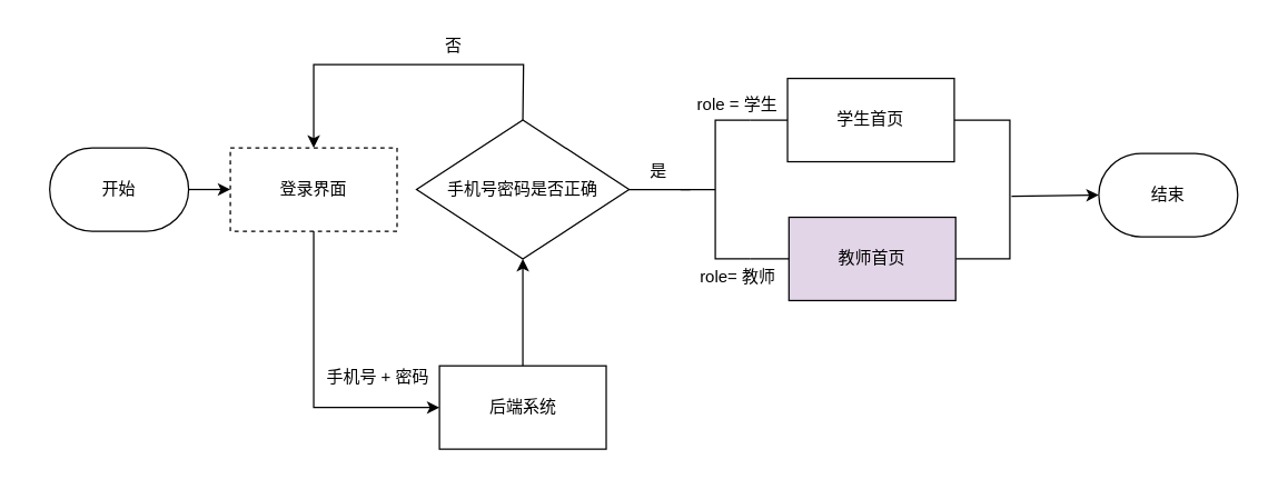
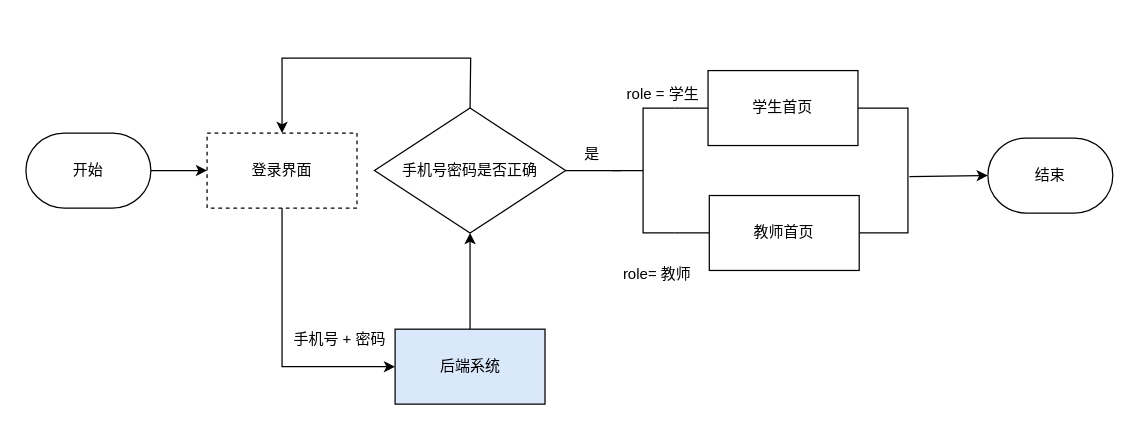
- <mxCell id="23" value="&lt;font&gt;否&amp;nbsp;&lt;/font&gt;" style="text;html=1;align=center;verticalAlign=middle;resizable=0;points=[];autosize=1;strokeColor=none;fillColor=none;fontColor=#000000;strokeWidth=1;" parent="1" vertex="1"><mxGeometry x="310" y="20" width="33" height="26" as="geometry" /></mxCell>
- <mxCell id="20" value="开始" style="strokeWidth=1;html=1;shape=mxgraph.flowchart.terminator;whiteSpace=wrap;fillColor=#FFFFFF;fontColor=#000000;strokeColor=#000000;" parent="1" vertex="1"><mxGeometry x="35" y="106" width="100" height="60" as="geometry" /></mxCell>
+ <mxCell id="20" value="开始" style="strokeWidth=1;html=1;shape=mxgraph.flowchart.terminator;whiteSpace=wrap;fillColor=#FFFFFF;fontColor=#000000;strokeColor=#000000;" parent="1" vertex="1"><mxGeometry x="20" y="106" width="100" height="60" as="geometry" /></mxCell>
- <mxCell id="17" value="教师首页" style="whiteSpace=wrap;html=1;rounded=0;fillColor=#e1d5e7;fontColor=#000000;strokeColor=#000000;strokeWidth=1;" parent="1" vertex="1"><mxGeometry x="567" y="156" width="120" height="60" as="geometry" /></mxCell>
+ <mxCell id="17" value="教师首页" style="whiteSpace=wrap;html=1;rounded=0;fillColor=#FFFFFF;fontColor=#000000;strokeColor=#000000;strokeWidth=1;" parent="1" vertex="1"><mxGeometry x="567" y="156" width="120" height="60" as="geometry" /></mxCell>
- <mxCell id="18" value="role= 教师" style="text;html=1;align=center;verticalAlign=middle;resizable=0;points=[];autosize=1;strokeColor=none;fillColor=none;fontColor=#000000;strokeWidth=1;" parent="1" vertex="1"><mxGeometry x="494" y="186" width="72" height="26" as="geometry" /></mxCell>
+ <mxCell id="18" value="role= 教师" style="text;html=1;align=center;verticalAlign=middle;resizable=0;points=[];autosize=1;strokeColor=none;fillColor=none;fontColor=#000000;strokeWidth=1;" parent="1" vertex="1"><mxGeometry x="489" y="206" width="72" height="26" as="geometry" /></mxCell>
- <mxCell id="3" value="后端系统" style="whiteSpace=wrap;html=1;rounded=0;fillColor=#FFFFFF;fontColor=#000000;strokeColor=#000000;strokeWidth=1;" parent="1" vertex="1"><mxGeometry x="315.5" y="263" width="120" height="60" as="geometry" /></mxCell>
+ <mxCell id="3" value="后端系统" style="whiteSpace=wrap;html=1;rounded=0;fillColor=#dae8fc;fontColor=#000000;strokeColor=#000000;strokeWidth=1;" parent="1" vertex="1"><mxGeometry x="315.5" y="263" width="120" height="60" as="geometry" /></mxCell>
